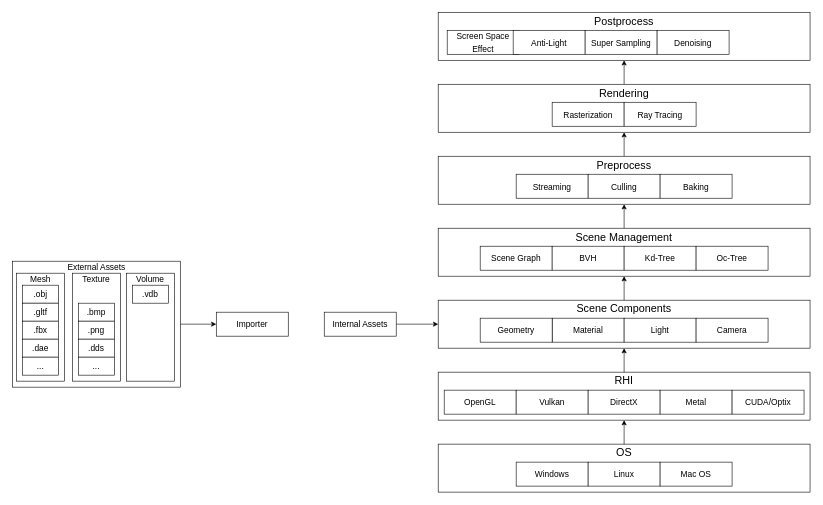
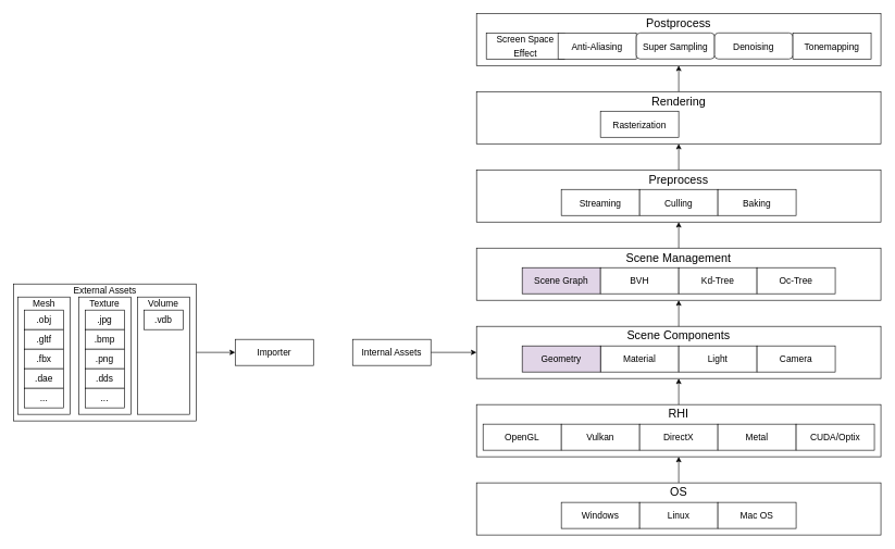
- <mxCell id="48" value="&lt;span style=&quot;font-size: 14px&quot;&gt;Anti-Light&lt;/span&gt;" style="rounded=0;whiteSpace=wrap;html=1;fontSize=18;" parent="1" vertex="1"><mxGeometry x="855" y="50" width="120" height="40" as="geometry" /></mxCell>
+ <mxCell id="48" value="&lt;span style=&quot;font-size: 14px&quot;&gt;Anti-Aliasing&lt;/span&gt;" style="rounded=0;whiteSpace=wrap;html=1;fontSize=18;" parent="1" vertex="1"><mxGeometry x="855" y="50" width="120" height="40" as="geometry" /></mxCell>
- <mxCell id="49" value="&lt;span style=&quot;font-size: 14px&quot;&gt;Super Sampling&lt;/span&gt;" style="rounded=0;whiteSpace=wrap;html=1;fontSize=18;" parent="1" vertex="1"><mxGeometry x="975" y="50" width="120" height="40" as="geometry" /></mxCell>
+ <mxCell id="49" value="&lt;span style=&quot;font-size: 14px&quot;&gt;Super Sampling&lt;/span&gt;" style="whiteSpace=wrap;html=1;fontSize=18;rounded=1;" parent="1" vertex="1"><mxGeometry x="975" y="50" width="120" height="40" as="geometry" /></mxCell>
- <mxCell id="50" value="&lt;span style=&quot;font-size: 14px&quot;&gt;Denoising&lt;/span&gt;" style="rounded=0;whiteSpace=wrap;html=1;fontSize=18;" parent="1" vertex="1"><mxGeometry x="1095" y="50" width="120" height="40" as="geometry" /></mxCell>
+ <mxCell id="50" value="&lt;span style=&quot;font-size: 14px&quot;&gt;Denoising&lt;/span&gt;" style="whiteSpace=wrap;html=1;fontSize=18;rounded=1;" parent="1" vertex="1"><mxGeometry x="1095" y="50" width="120" height="40" as="geometry" /></mxCell>
+ <mxCell id="51" value="&lt;span style=&quot;font-size: 14px&quot;&gt;Tonemapping&lt;/span&gt;" style="rounded=0;whiteSpace=wrap;html=1;fontSize=18;" parent="1" vertex="1"><mxGeometry x="1215" y="50" width="120" height="40" as="geometry" /></mxCell>
- <mxCell id="44" value="&lt;span style=&quot;font-size: 14px&quot;&gt;Ray Tracing&lt;/span&gt;" style="rounded=0;whiteSpace=wrap;html=1;fontSize=18;" parent="1" vertex="1"><mxGeometry x="1040" y="170" width="120" height="40" as="geometry" /></mxCell>
- <mxCell id="26" value="&lt;span style=&quot;font-size: 14px&quot;&gt;Scene Graph&lt;/span&gt;" style="rounded=0;whiteSpace=wrap;html=1;fontSize=18;" parent="1" vertex="1"><mxGeometry x="800" y="410" width="120" height="40" as="geometry" /></mxCell>
+ <mxCell id="26" value="&lt;span style=&quot;font-size: 14px&quot;&gt;Scene Graph&lt;/span&gt;" style="rounded=0;whiteSpace=wrap;html=1;fontSize=18;fillColor=#e1d5e7;" parent="1" vertex="1"><mxGeometry x="800" y="410" width="120" height="40" as="geometry" /></mxCell>
+ <mxCell id="62" value=".jpg" style="rounded=0;whiteSpace=wrap;html=1;fontSize=14;" parent="52" vertex="1"><mxGeometry x="110" y="40" width="60" height="30" as="geometry" /></mxCell>
- <mxCell id="22" value="&lt;span style=&quot;font-size: 14px&quot;&gt;Geometry&lt;/span&gt;" style="rounded=0;whiteSpace=wrap;html=1;fontSize=18;" parent="1" vertex="1"><mxGeometry x="800" y="530" width="120" height="40" as="geometry" /></mxCell>
+ <mxCell id="22" value="&lt;span style=&quot;font-size: 14px&quot;&gt;Geometry&lt;/span&gt;" style="rounded=0;whiteSpace=wrap;html=1;fontSize=18;fillColor=#e1d5e7;" parent="1" vertex="1"><mxGeometry x="800" y="530" width="120" height="40" as="geometry" /></mxCell>
